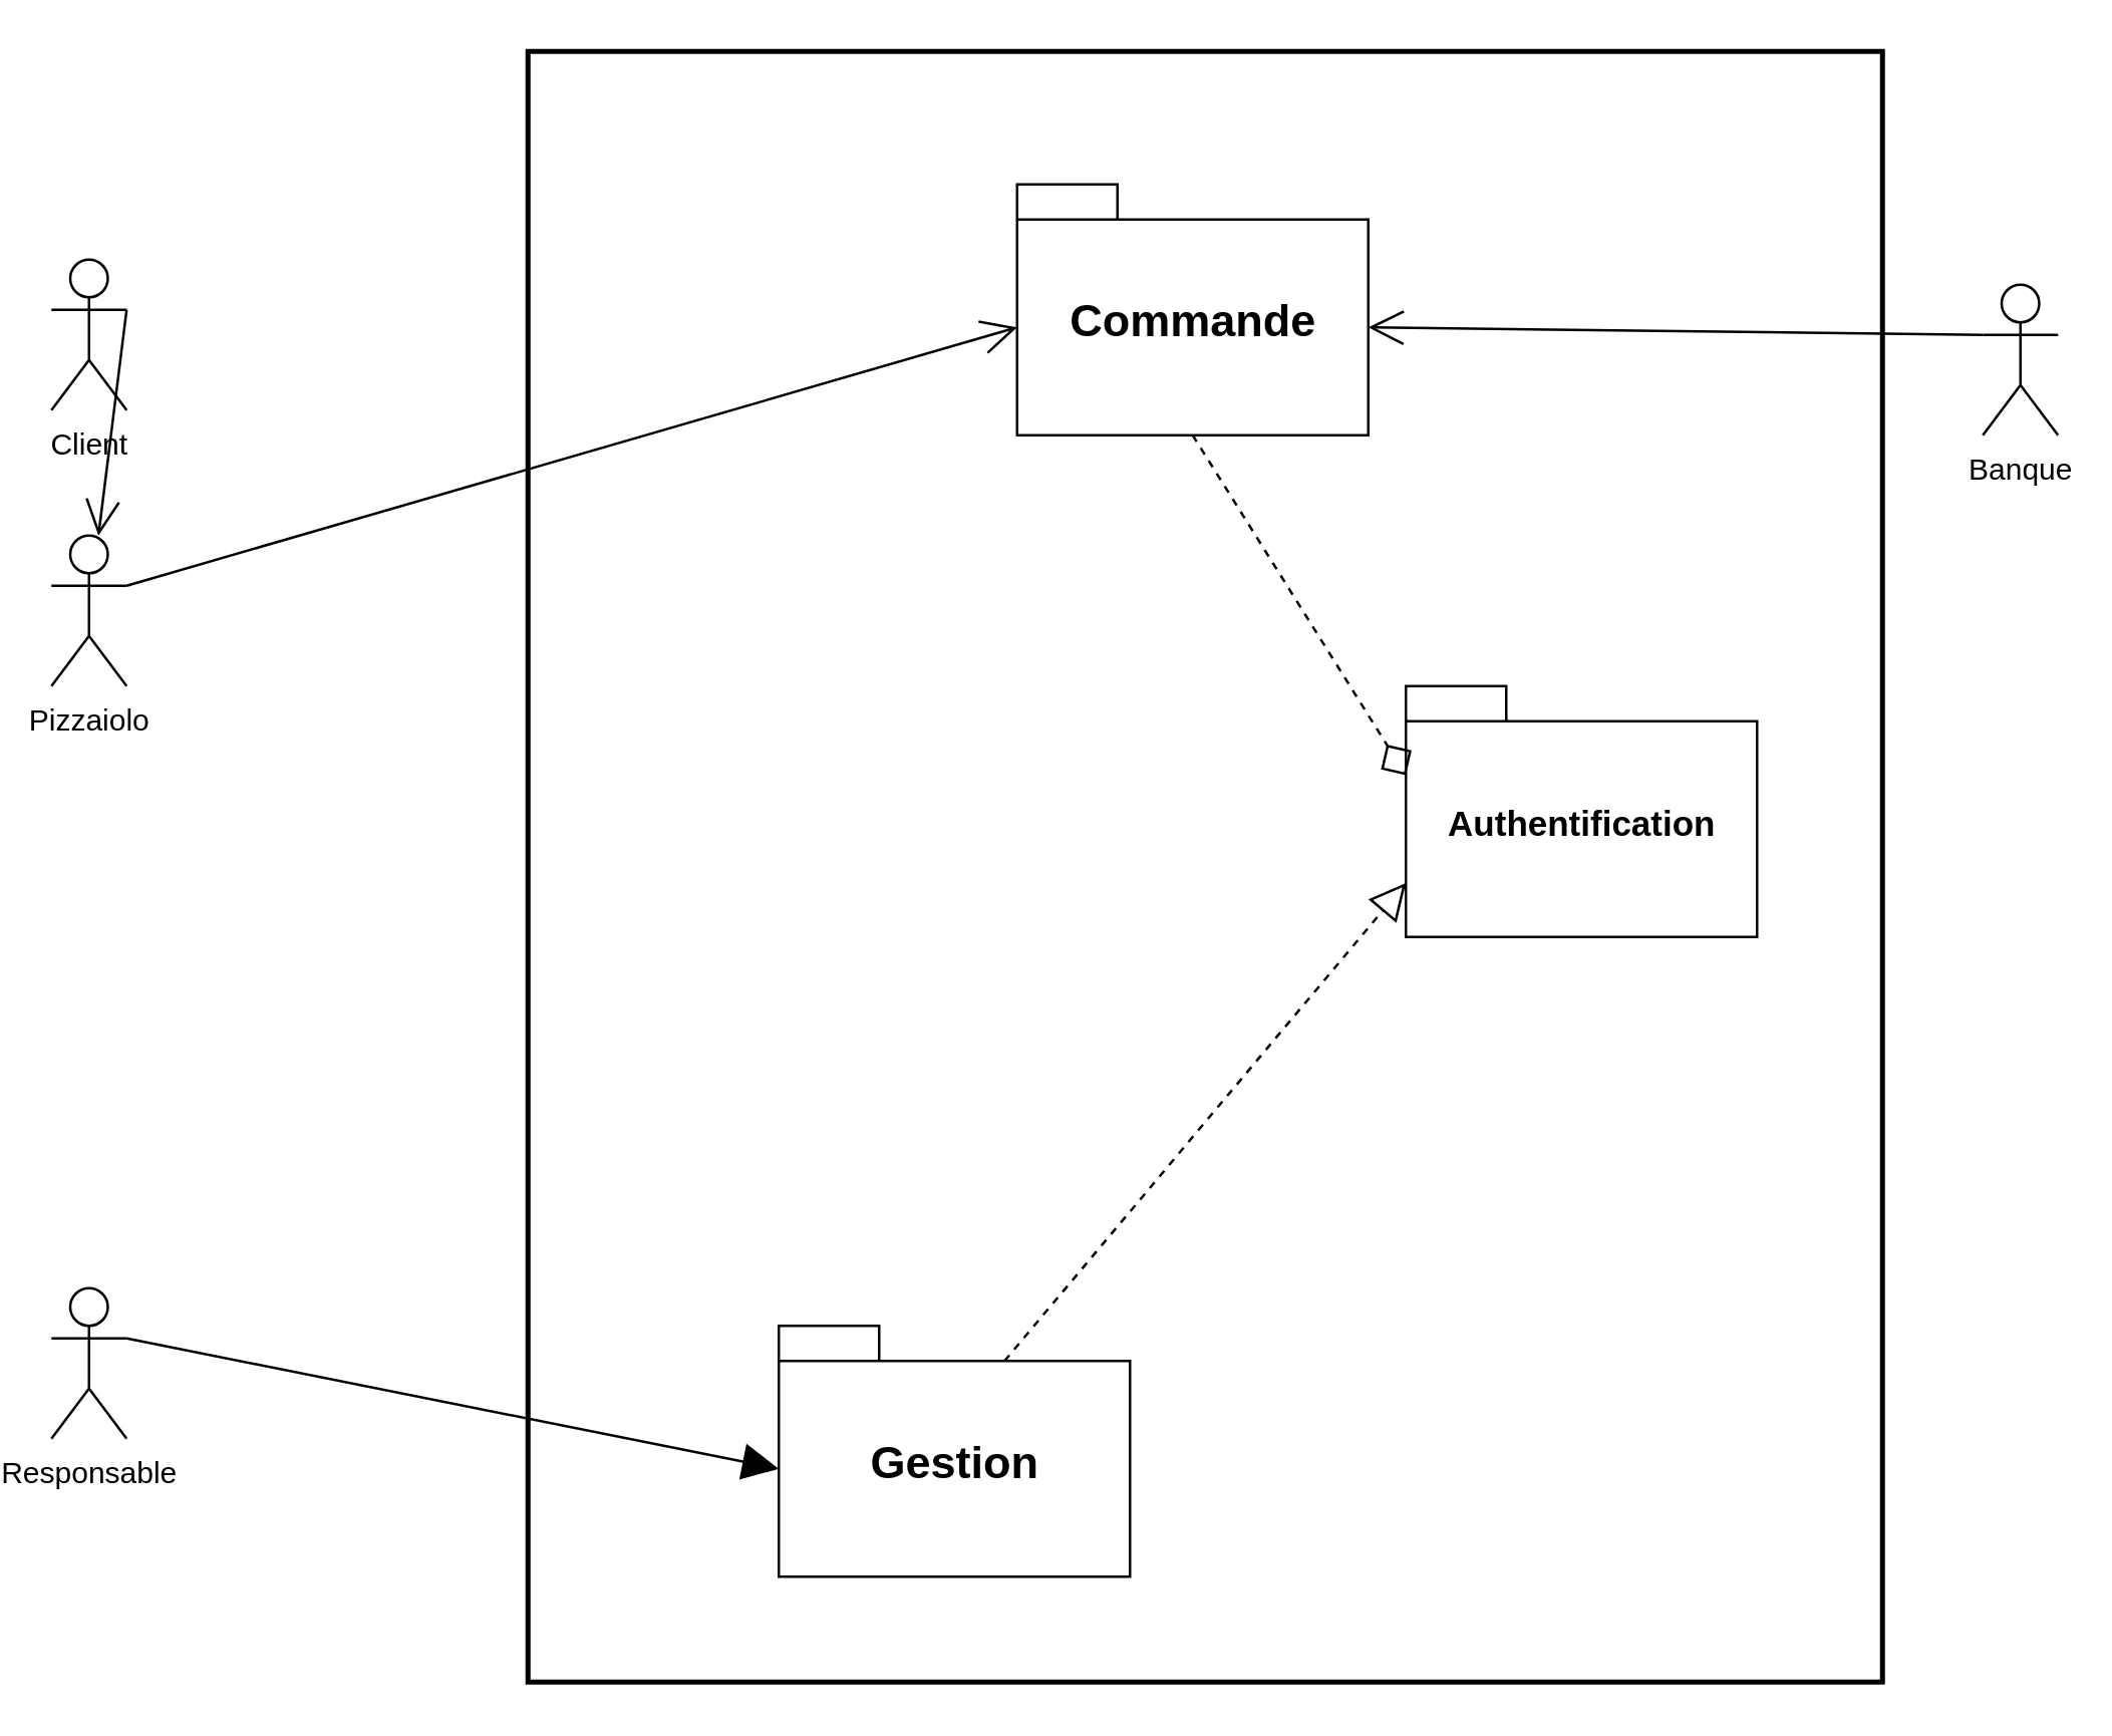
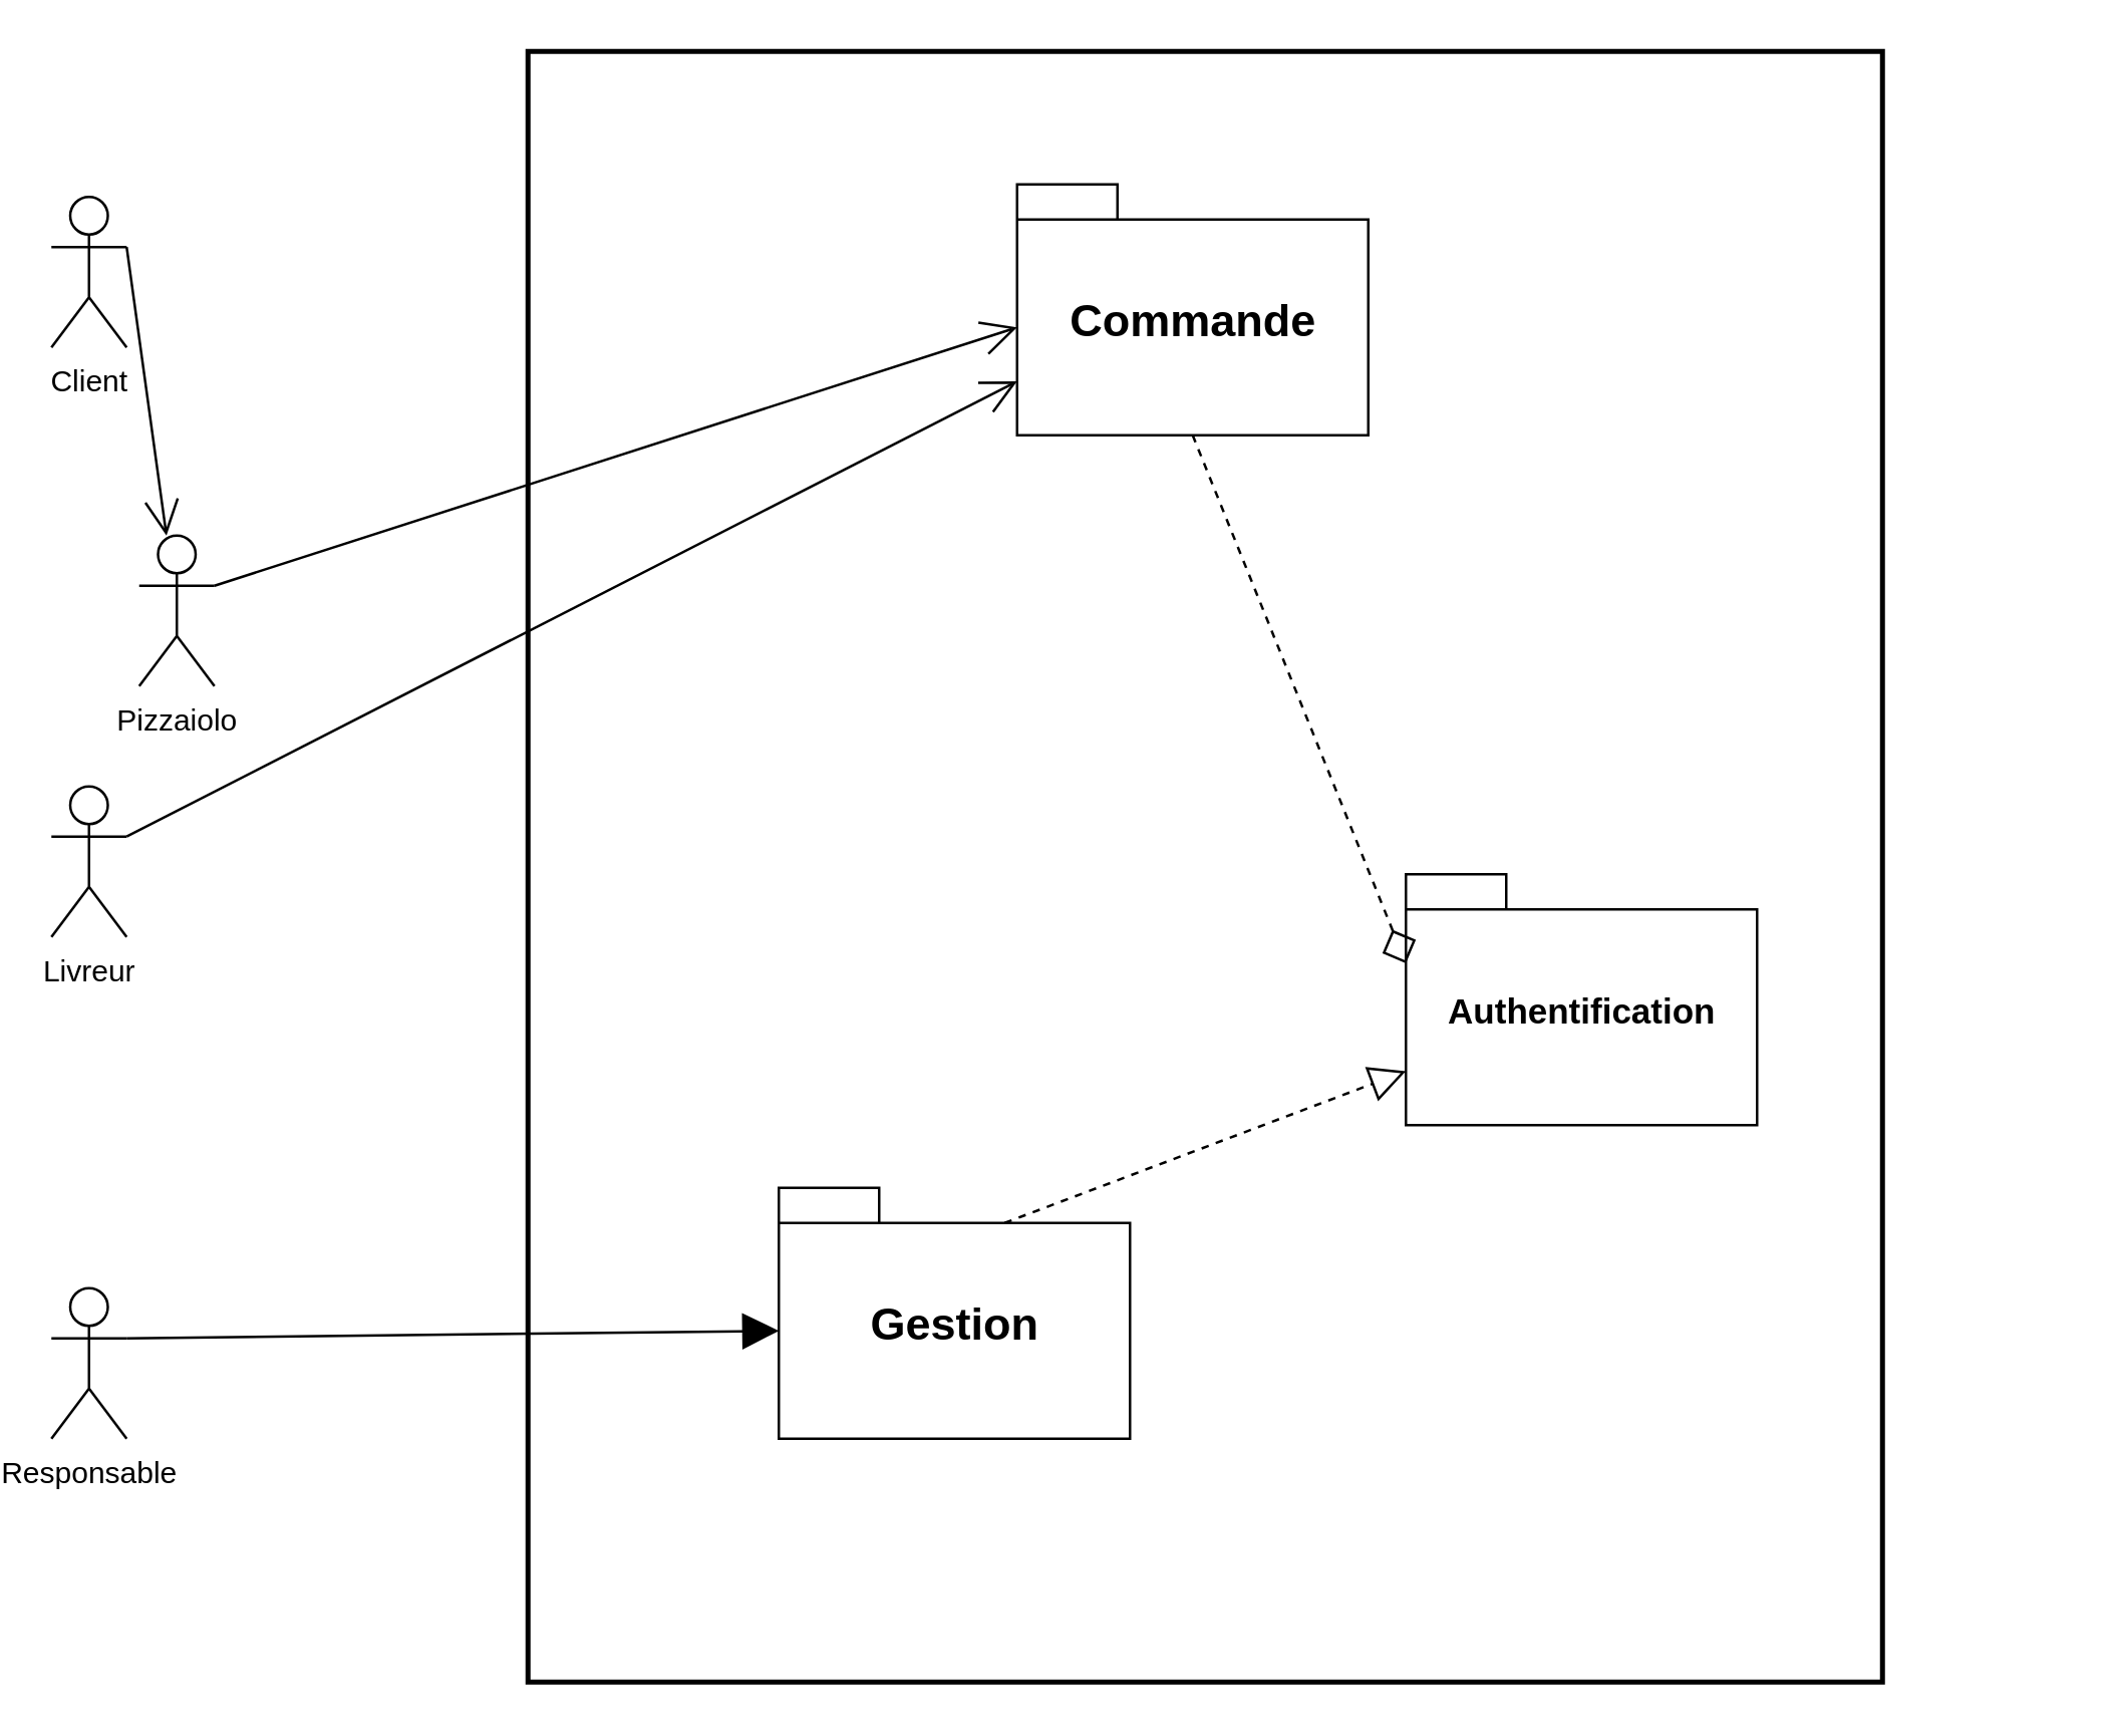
- <mxCell id="9" value="" style="endArrow=open;endFill=1;endSize=12;html=1;entryX=0;entryY=0;entryDx=140;entryDy=57;entryPerimeter=0;exitX=0;exitY=0.333;exitDx=0;exitDy=0;exitPerimeter=0;" edge="1" parent="1" source="8" target="7"><mxGeometry width="160" relative="1" as="geometry"><mxPoint x="820" y="583" as="sourcePoint" /><mxPoint x="700" y="320" as="targetPoint" /></mxGeometry></mxCell>
- <mxCell id="3" value="Client" style="shape=umlActor;verticalLabelPosition=bottom;verticalAlign=top;html=1;" vertex="1" parent="1"><mxGeometry x="20" y="103" width="30" height="60" as="geometry" /></mxCell>
+ <mxCell id="3" value="Client" style="shape=umlActor;verticalLabelPosition=bottom;verticalAlign=top;html=1;" vertex="1" parent="1"><mxGeometry x="20" y="78" width="30" height="60" as="geometry" /></mxCell>
- <mxCell id="8" value="Banque" style="shape=umlActor;verticalLabelPosition=bottom;verticalAlign=top;html=1;" vertex="1" parent="1"><mxGeometry x="790" y="113" width="30" height="60" as="geometry" /></mxCell>
+ <mxCell id="17" value="" style="endArrow=open;endFill=1;endSize=12;html=1;exitX=1;exitY=0.333;exitDx=0;exitDy=0;exitPerimeter=0;entryX=0;entryY=0;entryDx=0;entryDy=78.5;entryPerimeter=0;" edge="1" parent="1" source="16" target="7"><mxGeometry width="160" relative="1" as="geometry"><mxPoint x="60" y="243" as="sourcePoint" /><mxPoint x="344" y="161.5" as="targetPoint" /></mxGeometry></mxCell>
- <mxCell id="10" value="Pizzaiolo" style="shape=umlActor;verticalLabelPosition=bottom;verticalAlign=top;html=1;" vertex="1" parent="1"><mxGeometry x="20" y="213" width="30" height="60" as="geometry" /></mxCell>
+ <mxCell id="10" value="Pizzaiolo" style="shape=umlActor;verticalLabelPosition=bottom;verticalAlign=top;html=1;" vertex="1" parent="1"><mxGeometry x="55" y="213" width="30" height="60" as="geometry" /></mxCell>
- <mxCell id="6" value="&lt;font style=&quot;font-size: 14px&quot;&gt;Authentification&lt;/font&gt;" style="shape=folder;fontStyle=1;spacingTop=10;tabWidth=40;tabHeight=14;tabPosition=left;html=1;" vertex="1" parent="1"><mxGeometry x="560" y="273" width="140" height="100" as="geometry" /></mxCell>
+ <mxCell id="6" value="&lt;font style=&quot;font-size: 14px&quot;&gt;Authentification&lt;/font&gt;" style="shape=folder;fontStyle=1;spacingTop=10;tabWidth=40;tabHeight=14;tabPosition=left;html=1;" vertex="1" parent="1"><mxGeometry x="560" y="348" width="140" height="100" as="geometry" /></mxCell>
+ <mxCell id="16" value="Livreur" style="shape=umlActor;verticalLabelPosition=bottom;verticalAlign=top;html=1;" vertex="1" parent="1"><mxGeometry x="20" y="313" width="30" height="60" as="geometry" /></mxCell>
- <mxCell id="5" value="&lt;font style=&quot;font-size: 18px&quot;&gt;Gestion&lt;/font&gt;" style="shape=folder;fontStyle=1;spacingTop=10;tabWidth=40;tabHeight=14;tabPosition=left;html=1;" vertex="1" parent="1"><mxGeometry x="310" y="528" width="140" height="100" as="geometry" /></mxCell>
+ <mxCell id="5" value="&lt;font style=&quot;font-size: 18px&quot;&gt;Gestion&lt;/font&gt;" style="shape=folder;fontStyle=1;spacingTop=10;tabWidth=40;tabHeight=14;tabPosition=left;html=1;" vertex="1" parent="1"><mxGeometry x="310" y="473" width="140" height="100" as="geometry" /></mxCell>
